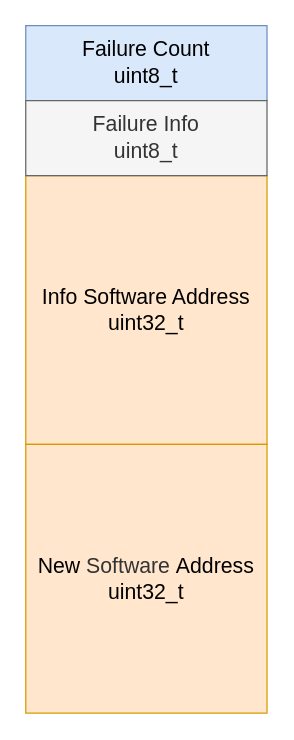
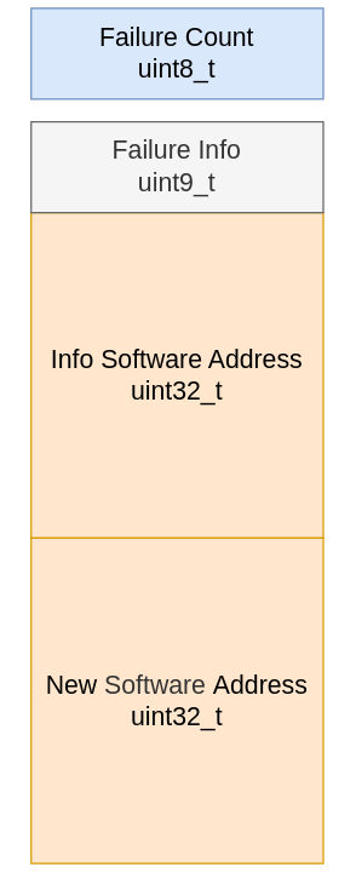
- <mxCell id="2" value="Failure Count&lt;div&gt;uint8_t&lt;/div&gt;" style="rounded=0;whiteSpace=wrap;html=1;fillColor=#dae8fc;strokeColor=#6c8ebf;fontSize=17;" parent="1" vertex="1"><mxGeometry x="20" y="20" width="193" height="60" as="geometry" /></mxCell>
+ <mxCell id="2" value="Failure Count&lt;div&gt;uint8_t&lt;/div&gt;" style="rounded=0;whiteSpace=wrap;html=1;fillColor=#dae8fc;strokeColor=#6c8ebf;fontSize=17;" parent="1" vertex="1"><mxGeometry x="20" y="5" width="193" height="60" as="geometry" /></mxCell>
- <mxCell id="5" value="Failure Info&lt;br&gt;&lt;div&gt;uint8_t&lt;/div&gt;" style="rounded=0;whiteSpace=wrap;html=1;fillColor=#f5f5f5;strokeColor=#666666;fontSize=17;fontColor=#333333;" parent="1" vertex="1"><mxGeometry x="20" y="80" width="193" height="60" as="geometry" /></mxCell>
+ <mxCell id="5" value="Failure Info&lt;br&gt;&lt;div&gt;uint9_t&lt;/div&gt;" style="rounded=0;whiteSpace=wrap;html=1;fillColor=#f5f5f5;strokeColor=#666666;fontSize=17;fontColor=#333333;" parent="1" vertex="1"><mxGeometry x="20" y="80" width="193" height="60" as="geometry" /></mxCell>
